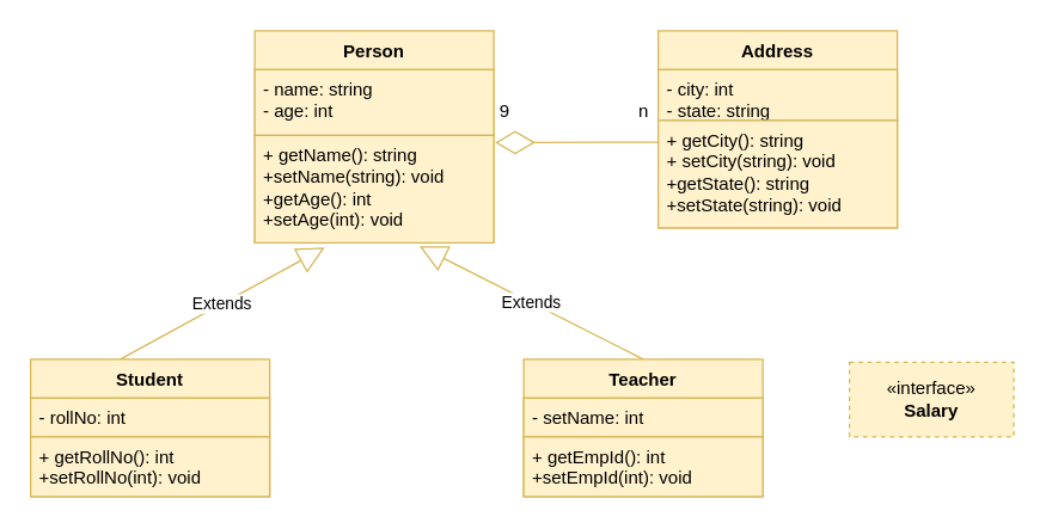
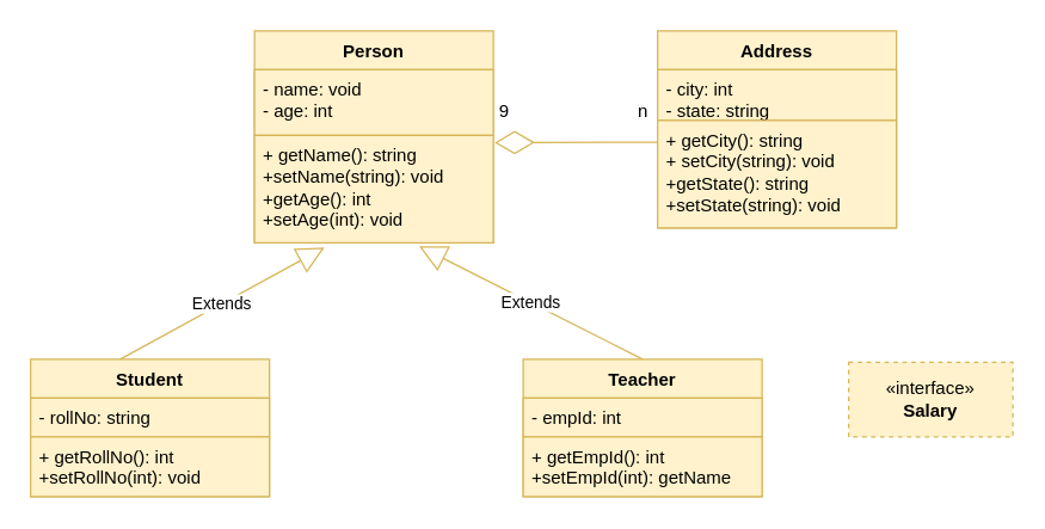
- <mxCell id="3" value="- name: string&lt;br&gt;- age: int" style="text;align=left;verticalAlign=top;spacingLeft=4;spacingRight=4;overflow=hidden;rotatable=0;points=[[0,0.5],[1,0.5]];portConstraint=eastwest;whiteSpace=wrap;html=1;fillColor=#fff2cc;strokeColor=#d6b656;" vertex="1" parent="2"><mxGeometry y="26" width="160" height="44" as="geometry" /></mxCell>
+ <mxCell id="3" value="- name: void&lt;br&gt;- age: int" style="text;align=left;verticalAlign=top;spacingLeft=4;spacingRight=4;overflow=hidden;rotatable=0;points=[[0,0.5],[1,0.5]];portConstraint=eastwest;whiteSpace=wrap;html=1;fillColor=#fff2cc;strokeColor=#d6b656;" vertex="1" parent="2"><mxGeometry y="26" width="160" height="44" as="geometry" /></mxCell>
- <mxCell id="7" value="- rollNo: int" style="text;align=left;verticalAlign=top;spacingLeft=4;spacingRight=4;overflow=hidden;rotatable=0;points=[[0,0.5],[1,0.5]];portConstraint=eastwest;whiteSpace=wrap;html=1;fillColor=#fff2cc;strokeColor=#d6b656;" vertex="1" parent="5"><mxGeometry y="26" width="160" height="26" as="geometry" /></mxCell>
+ <mxCell id="7" value="- rollNo: string" style="text;align=left;verticalAlign=top;spacingLeft=4;spacingRight=4;overflow=hidden;rotatable=0;points=[[0,0.5],[1,0.5]];portConstraint=eastwest;whiteSpace=wrap;html=1;fillColor=#fff2cc;strokeColor=#d6b656;" vertex="1" parent="5"><mxGeometry y="26" width="160" height="26" as="geometry" /></mxCell>
- <mxCell id="10" value="- setName: int" style="text;align=left;verticalAlign=top;spacingLeft=4;spacingRight=4;overflow=hidden;rotatable=0;points=[[0,0.5],[1,0.5]];portConstraint=eastwest;whiteSpace=wrap;html=1;fillColor=#fff2cc;strokeColor=#d6b656;" vertex="1" parent="9"><mxGeometry y="26" width="160" height="26" as="geometry" /></mxCell>
+ <mxCell id="10" value="- empId: int" style="text;align=left;verticalAlign=top;spacingLeft=4;spacingRight=4;overflow=hidden;rotatable=0;points=[[0,0.5],[1,0.5]];portConstraint=eastwest;whiteSpace=wrap;html=1;fillColor=#fff2cc;strokeColor=#d6b656;" vertex="1" parent="9"><mxGeometry y="26" width="160" height="26" as="geometry" /></mxCell>
- <mxCell id="11" value="+ getEmpId(): int&lt;br&gt;+setEmpId(int): void" style="text;align=left;verticalAlign=top;spacingLeft=4;spacingRight=4;overflow=hidden;rotatable=0;points=[[0,0.5],[1,0.5]];portConstraint=eastwest;whiteSpace=wrap;html=1;fillColor=#fff2cc;strokeColor=#d6b656;" vertex="1" parent="9"><mxGeometry y="52" width="160" height="40" as="geometry" /></mxCell>
+ <mxCell id="11" value="+ getEmpId(): int&lt;br&gt;+setEmpId(int): getName" style="text;align=left;verticalAlign=top;spacingLeft=4;spacingRight=4;overflow=hidden;rotatable=0;points=[[0,0.5],[1,0.5]];portConstraint=eastwest;whiteSpace=wrap;html=1;fillColor=#fff2cc;strokeColor=#d6b656;" vertex="1" parent="9"><mxGeometry y="52" width="160" height="40" as="geometry" /></mxCell>
